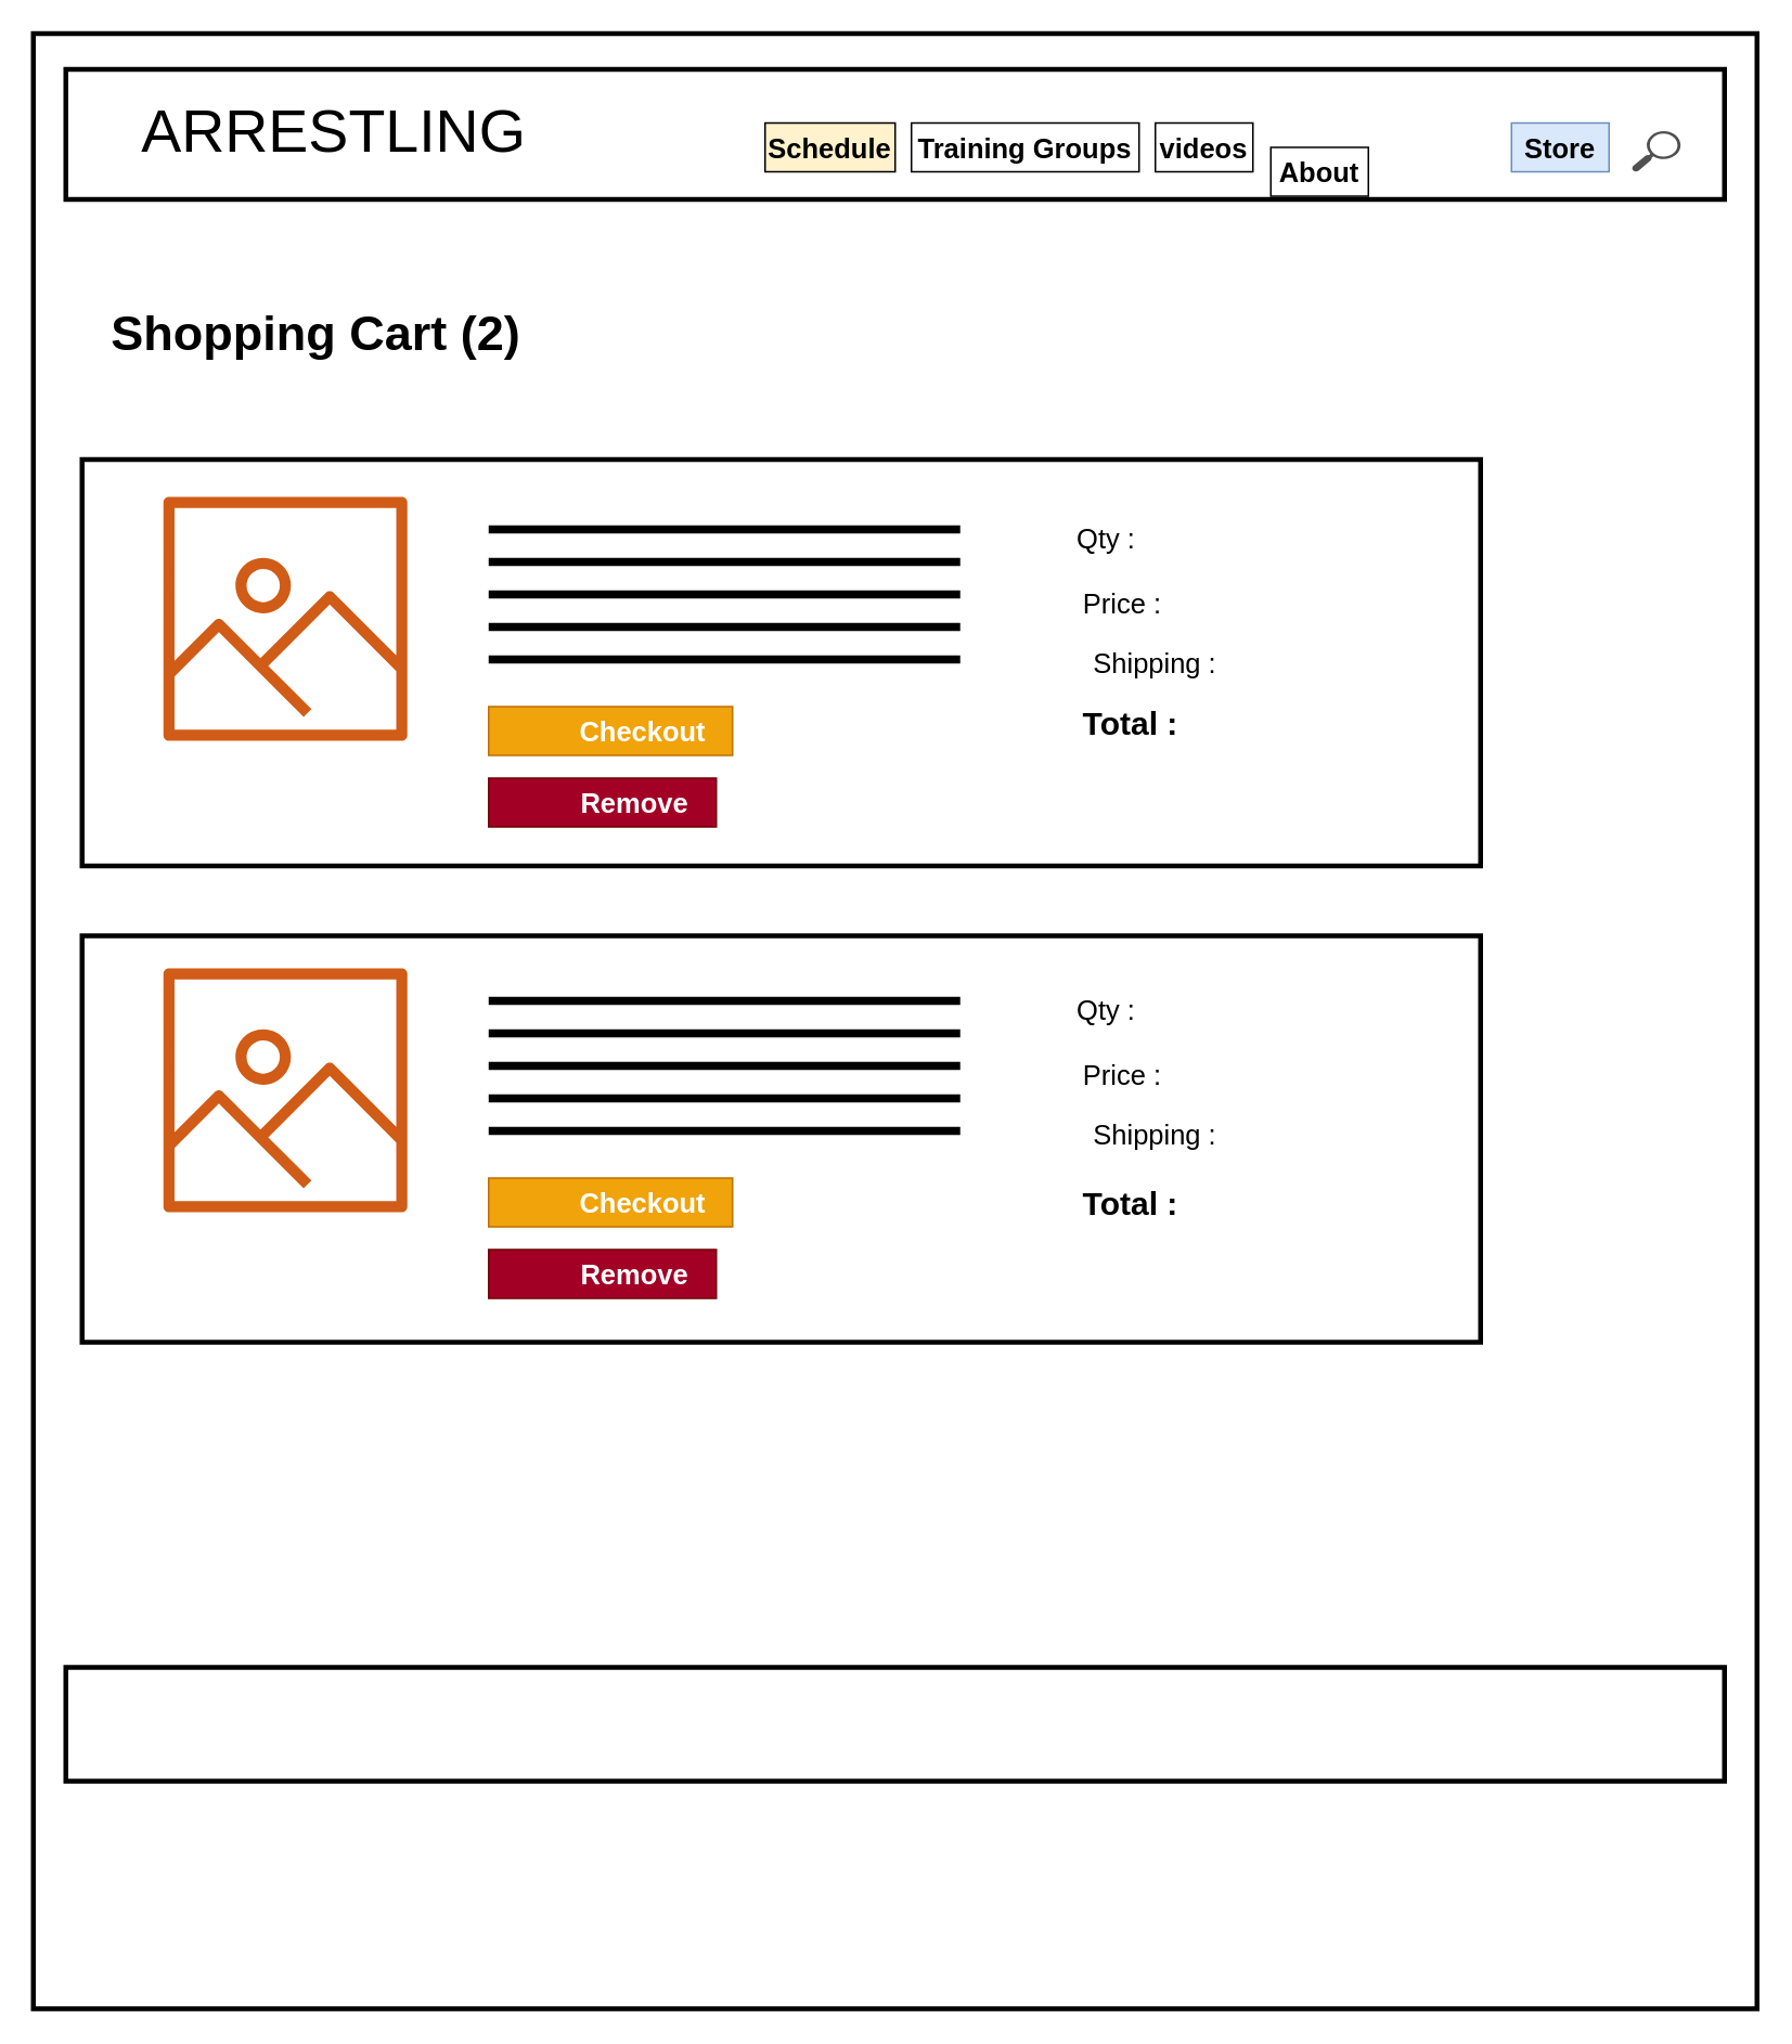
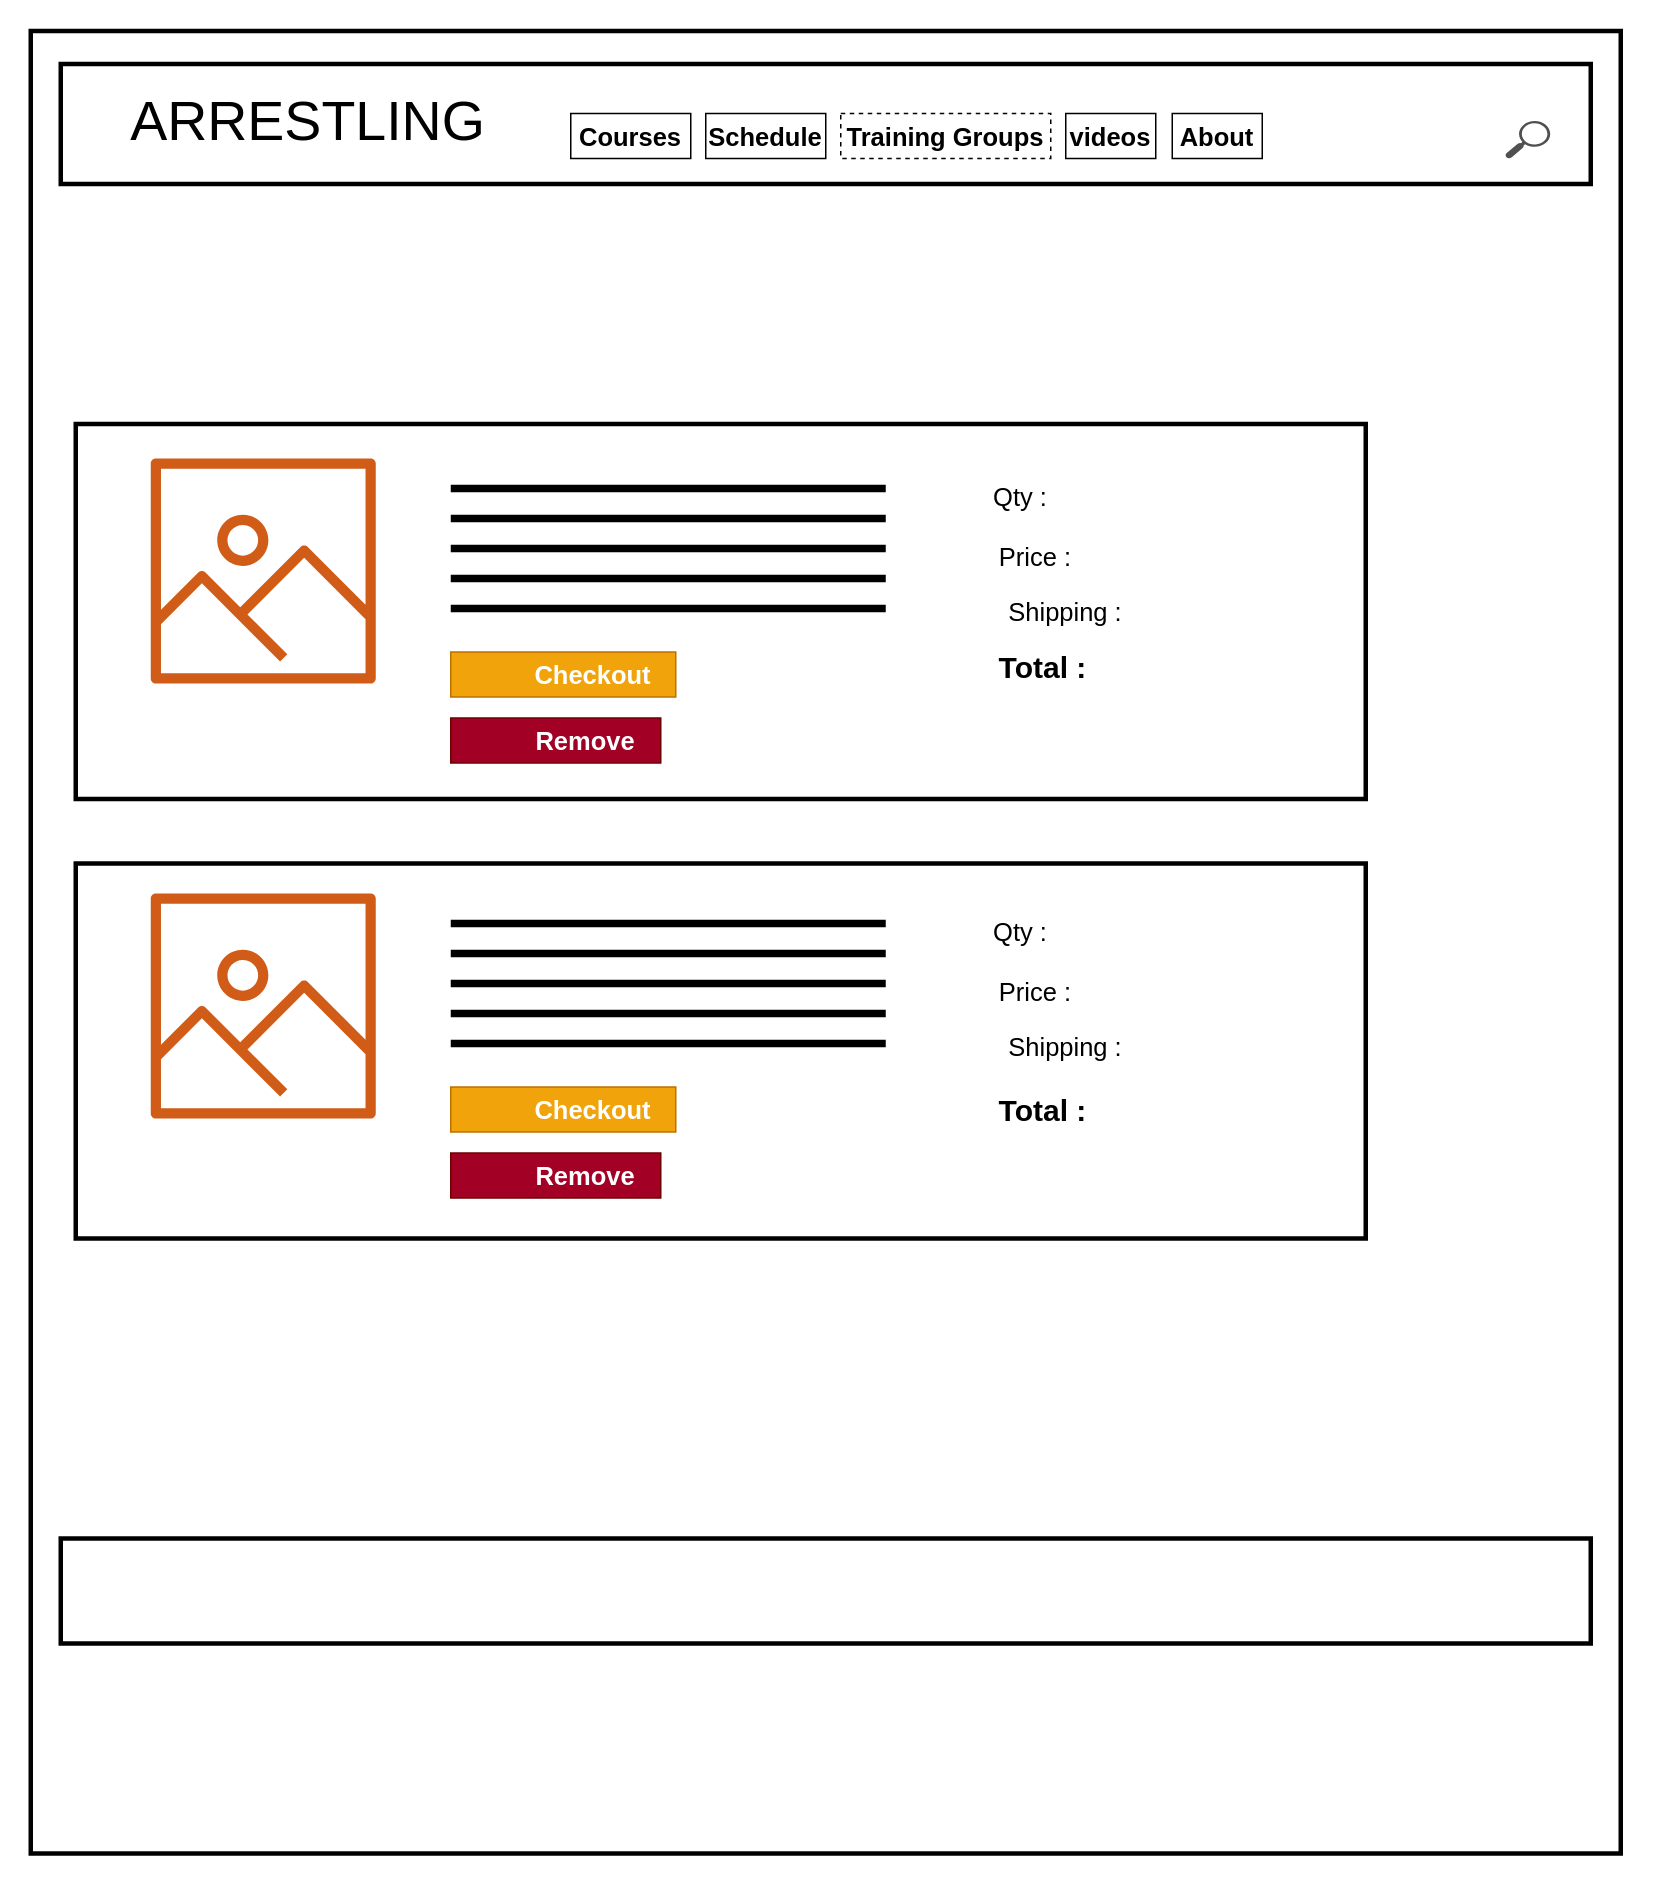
+ <mxCell id="10" value="Courses" style="whiteSpace=wrap;html=1;fontStyle=1;fontSize=17;verticalAlign=top;" vertex="1" parent="1"><mxGeometry x="380" y="75" width="80" height="30" as="geometry" /></mxCell>
- <mxCell id="7" value="Schedule" style="whiteSpace=wrap;html=1;fontStyle=1;fontSize=17;verticalAlign=top;fillColor=#fff2cc;" vertex="1" parent="1"><mxGeometry x="470" y="75" width="80" height="30" as="geometry" /></mxCell>
+ <mxCell id="7" value="Schedule" style="whiteSpace=wrap;html=1;fontStyle=1;fontSize=17;verticalAlign=top;" vertex="1" parent="1"><mxGeometry x="470" y="75" width="80" height="30" as="geometry" /></mxCell>
- <mxCell id="8" value="Training Groups" style="whiteSpace=wrap;html=1;fontStyle=1;fontSize=17;verticalAlign=top;" vertex="1" parent="1"><mxGeometry x="560" y="75" width="140" height="30" as="geometry" /></mxCell>
+ <mxCell id="8" value="Training Groups" style="whiteSpace=wrap;html=1;fontStyle=1;fontSize=17;verticalAlign=top;dashed=1;" vertex="1" parent="1"><mxGeometry x="560" y="75" width="140" height="30" as="geometry" /></mxCell>
- <mxCell id="9" value="Store" style="whiteSpace=wrap;html=1;fontStyle=1;fontSize=17;verticalAlign=top;fillColor=#dae8fc;strokeColor=#6c8ebf;" vertex="1" parent="1"><mxGeometry x="929" y="75" width="60" height="30" as="geometry" /></mxCell>
- <mxCell id="5" value="About" style="whiteSpace=wrap;html=1;fontStyle=1;fontSize=17;verticalAlign=top;" vertex="1" parent="1"><mxGeometry x="781" y="90" width="60" height="30" as="geometry" /></mxCell>
+ <mxCell id="5" value="About" style="whiteSpace=wrap;html=1;fontStyle=1;fontSize=17;verticalAlign=top;" vertex="1" parent="1"><mxGeometry x="781" y="75" width="60" height="30" as="geometry" /></mxCell>
- <mxCell id="2" value="&lt;font size=&quot;1&quot;&gt;&lt;b style=&quot;font-size: 30px&quot;&gt;Shopping Cart (2)&lt;/b&gt;&lt;/font&gt;" style="text;html=1;strokeColor=none;fillColor=none;align=center;verticalAlign=top;whiteSpace=wrap;rounded=0;" vertex="1" parent="1"><mxGeometry x="59" y="180" width="270" height="60" as="geometry" /></mxCell>
